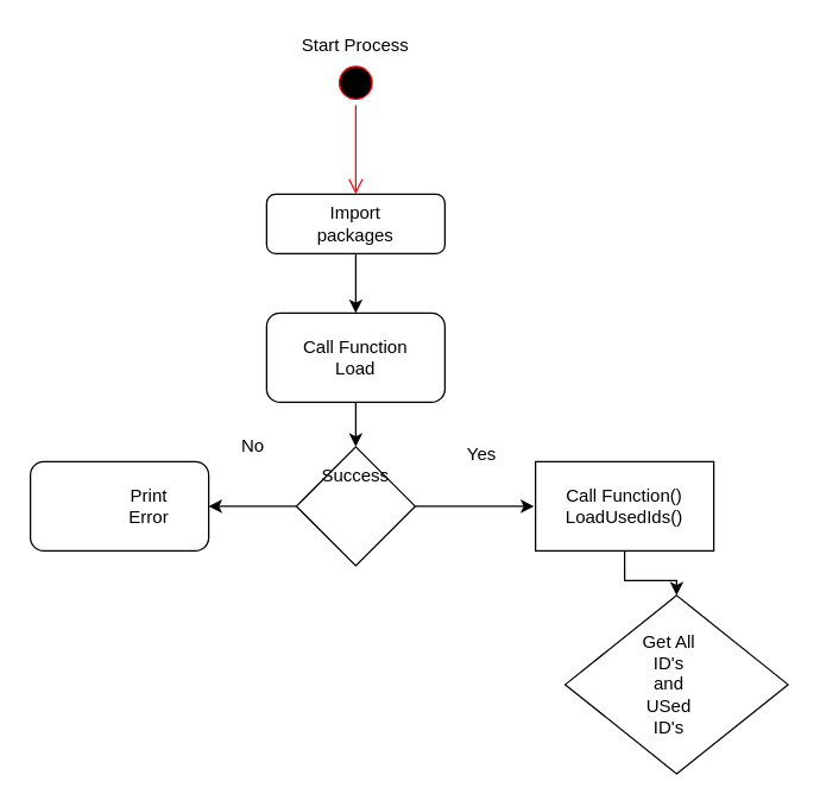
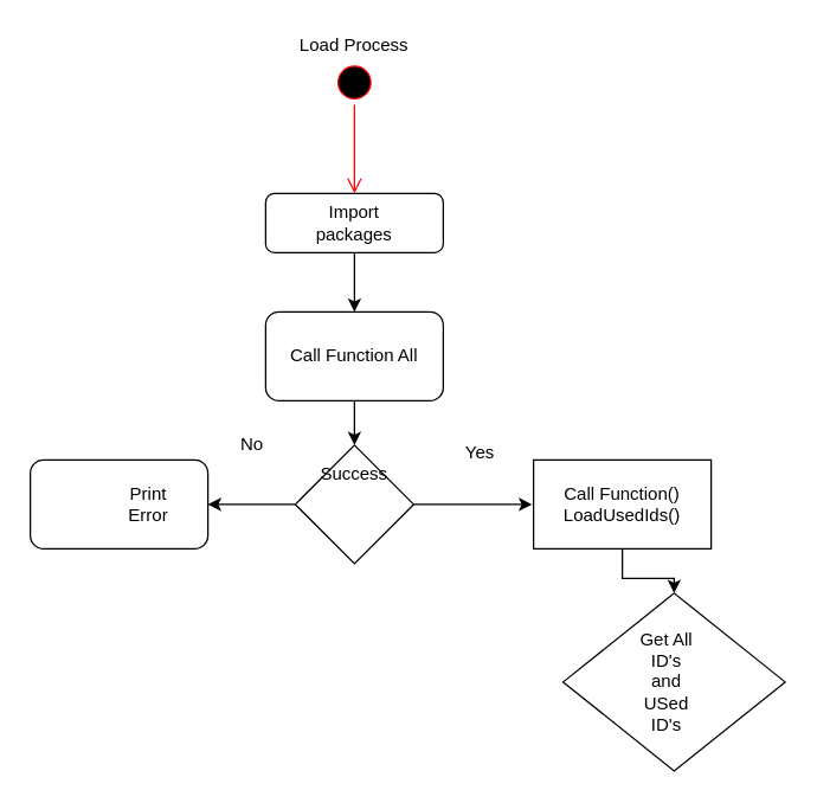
- <mxCell id="2" value="Start Process" style="text;html=1;strokeColor=none;fillColor=none;align=center;verticalAlign=middle;whiteSpace=wrap;rounded=0;" vertex="1" parent="1"><mxGeometry x="194" y="20" width="90" height="20" as="geometry" /></mxCell>
+ <mxCell id="2" value="Load Process" style="text;html=1;strokeColor=none;fillColor=none;align=center;verticalAlign=middle;whiteSpace=wrap;rounded=0;" vertex="1" parent="1"><mxGeometry x="194" y="20" width="90" height="20" as="geometry" /></mxCell>
- <mxCell id="10" value="Call Function Load" style="text;html=1;strokeColor=none;fillColor=none;align=center;verticalAlign=middle;whiteSpace=wrap;rounded=0;" vertex="1" parent="1"><mxGeometry x="194" y="235" width="90" height="10" as="geometry" /></mxCell>
+ <mxCell id="10" value="Call Function All" style="text;html=1;strokeColor=none;fillColor=none;align=center;verticalAlign=middle;whiteSpace=wrap;rounded=0;" vertex="1" parent="1"><mxGeometry x="194" y="235" width="90" height="10" as="geometry" /></mxCell>
